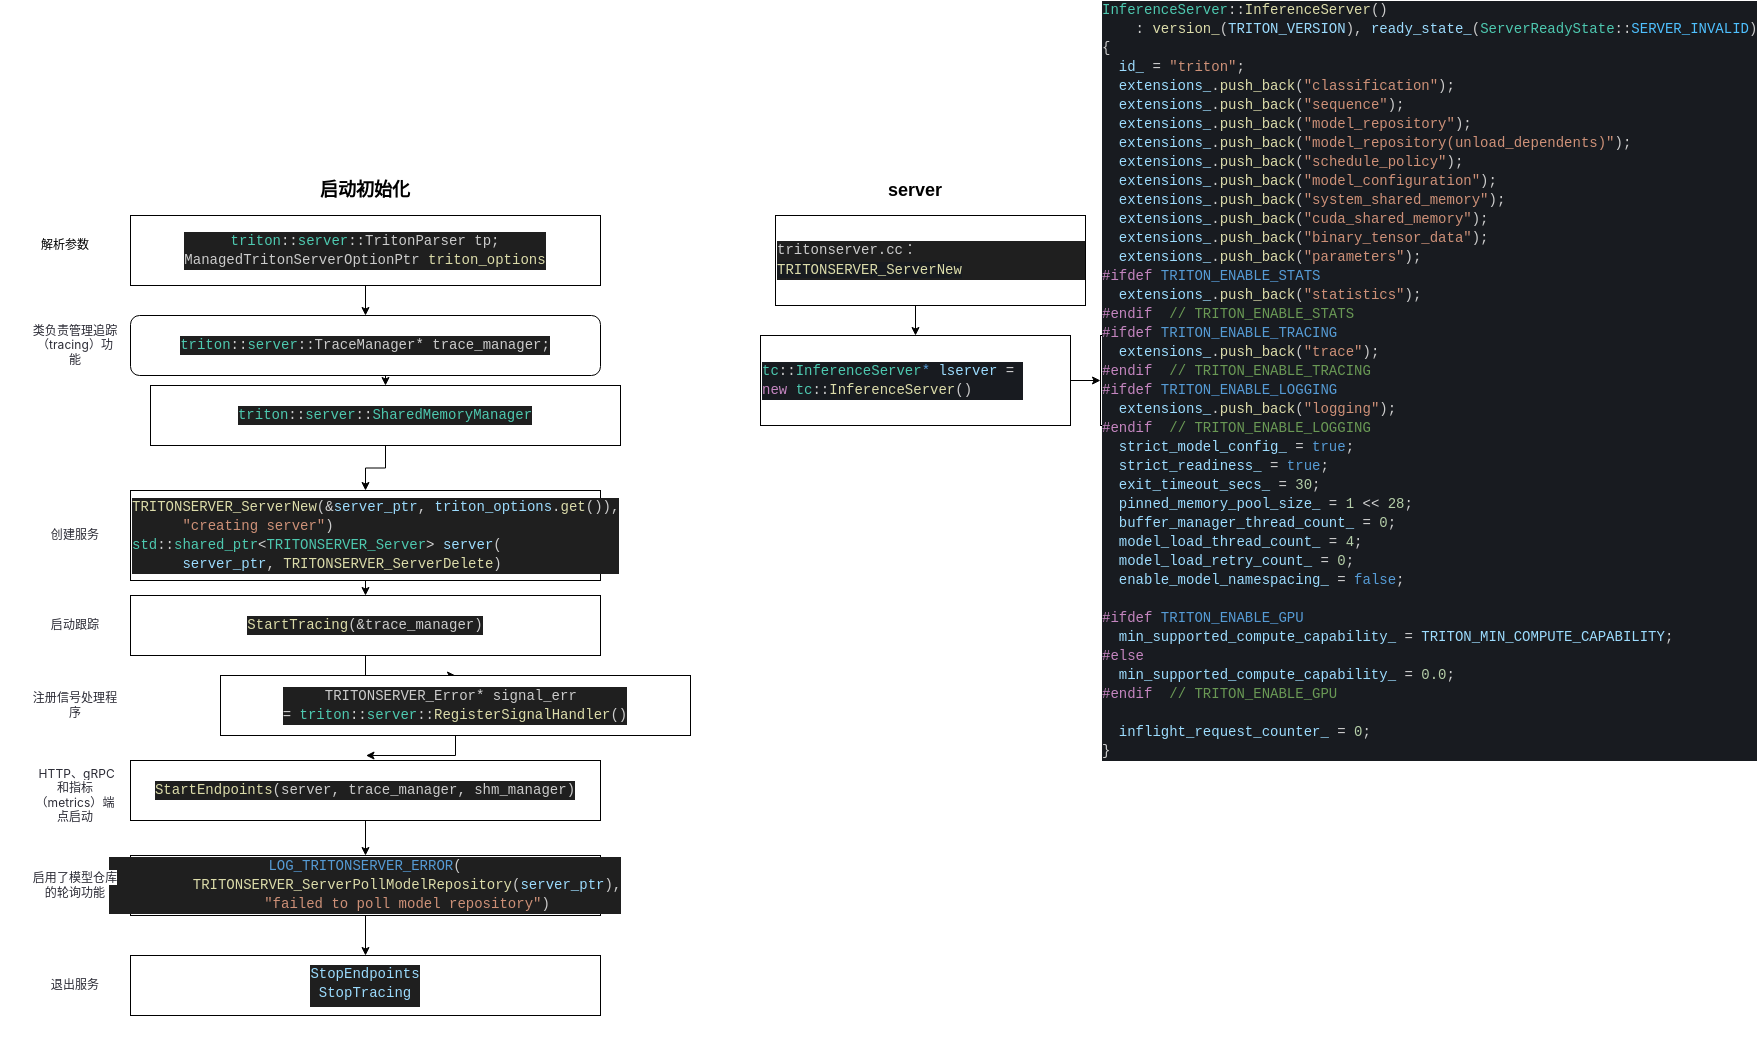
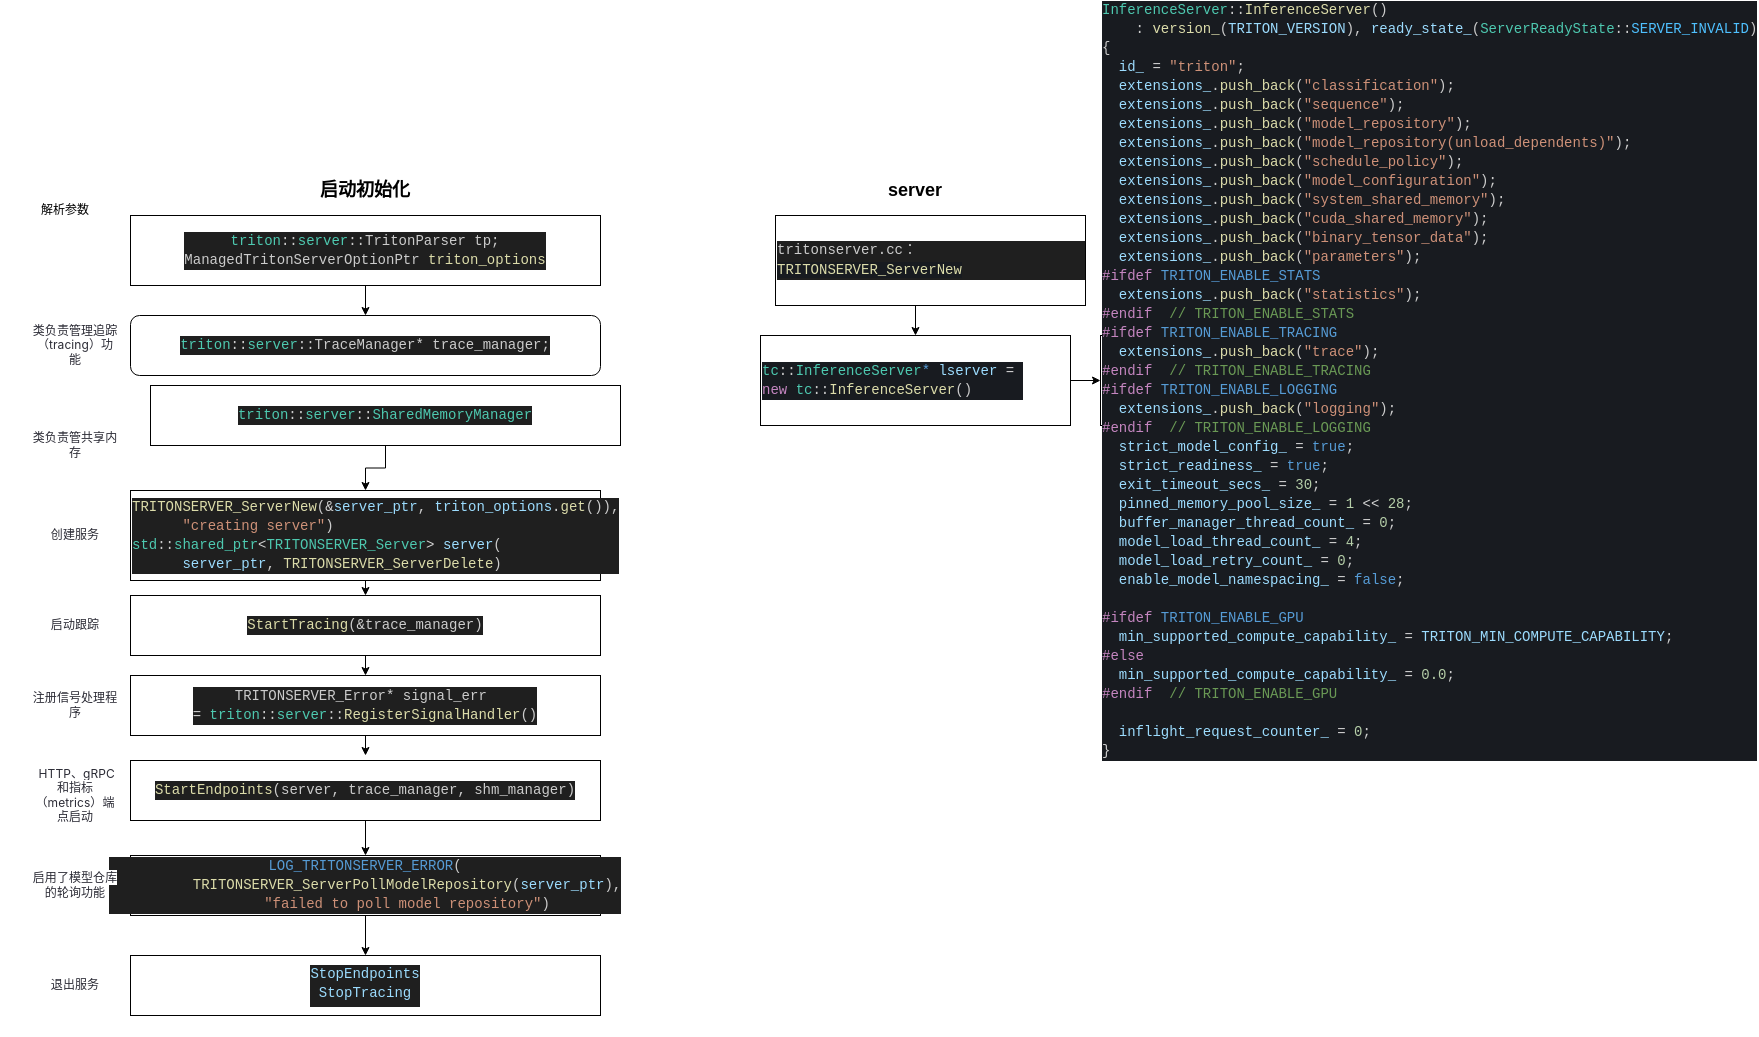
- <mxCell id="5" value="解析参数" style="text;strokeColor=none;align=center;fillColor=none;html=1;verticalAlign=middle;whiteSpace=wrap;rounded=0;" parent="1" vertex="1"><mxGeometry x="20" y="75" width="90" height="30" as="geometry" /></mxCell>
+ <mxCell id="5" value="解析参数" style="text;strokeColor=none;align=center;fillColor=none;html=1;verticalAlign=middle;whiteSpace=wrap;rounded=0;" parent="1" vertex="1"><mxGeometry x="20" y="40" width="90" height="30" as="geometry" /></mxCell>
- <mxCell id="6" style="edgeStyle=orthogonalEdgeStyle;rounded=0;orthogonalLoop=1;jettySize=auto;html=1;exitX=0.5;exitY=1;exitDx=0;exitDy=0;entryX=0.5;entryY=0;entryDx=0;entryDy=0;" parent="1" source="7" target="10" edge="1"><mxGeometry relative="1" as="geometry" /></mxCell>
+ <mxCell id="11" value="&lt;span style=&quot;color: rgb(44, 44, 54); font-family: -apple-system, BlinkMacSystemFont, &amp;quot;Segoe UI&amp;quot;, &amp;quot;Noto Sans&amp;quot;, Helvetica, Arial, sans-serif, &amp;quot;Apple Color Emoji&amp;quot;, &amp;quot;Segoe UI Emoji&amp;quot;; letter-spacing: 0.08px; text-align: start; white-space-collapse: preserve; background-color: rgb(255, 255, 255);&quot;&gt;&lt;font style=&quot;font-size: 12px;&quot;&gt;类负责管共享内存&lt;/font&gt;&lt;/span&gt;" style="text;strokeColor=none;align=center;fillColor=none;html=1;verticalAlign=middle;whiteSpace=wrap;rounded=0;" parent="1" vertex="1"><mxGeometry x="30" y="275" width="90" height="30" as="geometry" /></mxCell>
- <mxCell id="19" value="&lt;div style=&quot;color: rgb(204, 204, 204); background-color: rgb(31, 31, 31); font-family: Consolas, &amp;quot;Courier New&amp;quot;, monospace; font-size: 14px; line-height: 19px; white-space: pre;&quot;&gt;&lt;div style=&quot;line-height: 19px;&quot;&gt;&lt;div style=&quot;line-height: 19px;&quot;&gt;&lt;div style=&quot;line-height: 19px;&quot;&gt;&lt;div style=&quot;line-height: 19px;&quot;&gt;&lt;div style=&quot;line-height: 19px;&quot;&gt;&lt;div style=&quot;line-height: 19px;&quot;&gt;TRITONSERVER_Error&lt;span style=&quot;color: rgb(212, 212, 212);&quot;&gt;*&lt;/span&gt; signal_err &lt;/div&gt;&lt;div style=&quot;line-height: 19px;&quot;&gt;&lt;span style=&quot;color: rgb(212, 212, 212);&quot;&gt;=&lt;/span&gt; &lt;span style=&quot;color: rgb(78, 201, 176);&quot;&gt;triton&lt;/span&gt;::&lt;span style=&quot;color: rgb(78, 201, 176);&quot;&gt;server&lt;/span&gt;::&lt;span style=&quot;color: rgb(220, 220, 170);&quot;&gt;RegisterSignalHandler&lt;/span&gt;()&lt;/div&gt;&lt;/div&gt;&lt;/div&gt;&lt;/div&gt;&lt;/div&gt;&lt;/div&gt;&lt;/div&gt;" style="rounded=0;whiteSpace=wrap;html=1;" parent="1" vertex="1"><mxGeometry x="220" y="520" width="470" height="60" as="geometry" /></mxCell>
+ <mxCell id="19" value="&lt;div style=&quot;color: rgb(204, 204, 204); background-color: rgb(31, 31, 31); font-family: Consolas, &amp;quot;Courier New&amp;quot;, monospace; font-size: 14px; line-height: 19px; white-space: pre;&quot;&gt;&lt;div style=&quot;line-height: 19px;&quot;&gt;&lt;div style=&quot;line-height: 19px;&quot;&gt;&lt;div style=&quot;line-height: 19px;&quot;&gt;&lt;div style=&quot;line-height: 19px;&quot;&gt;&lt;div style=&quot;line-height: 19px;&quot;&gt;&lt;div style=&quot;line-height: 19px;&quot;&gt;TRITONSERVER_Error&lt;span style=&quot;color: rgb(212, 212, 212);&quot;&gt;*&lt;/span&gt; signal_err &lt;/div&gt;&lt;div style=&quot;line-height: 19px;&quot;&gt;&lt;span style=&quot;color: rgb(212, 212, 212);&quot;&gt;=&lt;/span&gt; &lt;span style=&quot;color: rgb(78, 201, 176);&quot;&gt;triton&lt;/span&gt;::&lt;span style=&quot;color: rgb(78, 201, 176);&quot;&gt;server&lt;/span&gt;::&lt;span style=&quot;color: rgb(220, 220, 170);&quot;&gt;RegisterSignalHandler&lt;/span&gt;()&lt;/div&gt;&lt;/div&gt;&lt;/div&gt;&lt;/div&gt;&lt;/div&gt;&lt;/div&gt;&lt;/div&gt;" style="rounded=0;whiteSpace=wrap;html=1;" parent="1" vertex="1"><mxGeometry x="130" y="520" width="470" height="60" as="geometry" /></mxCell>
